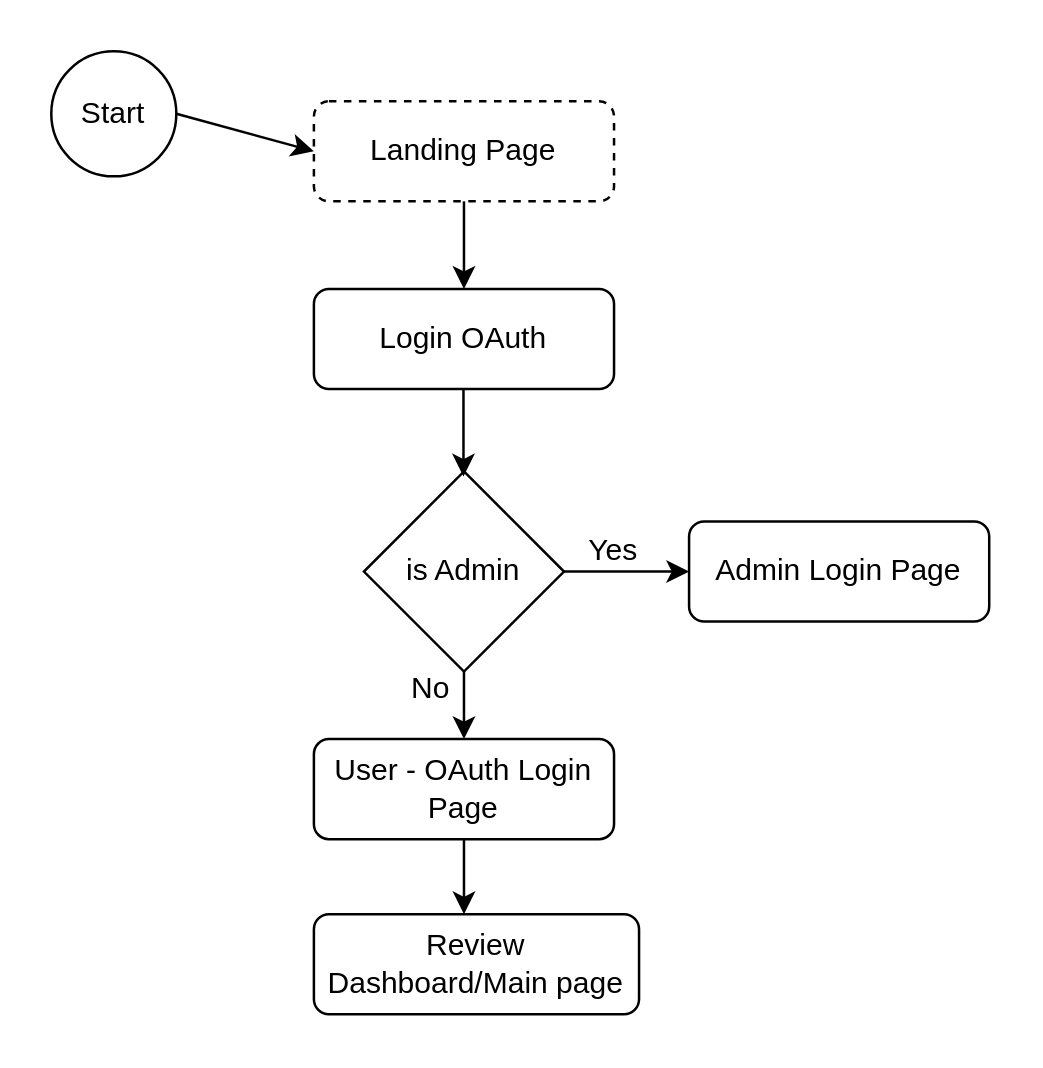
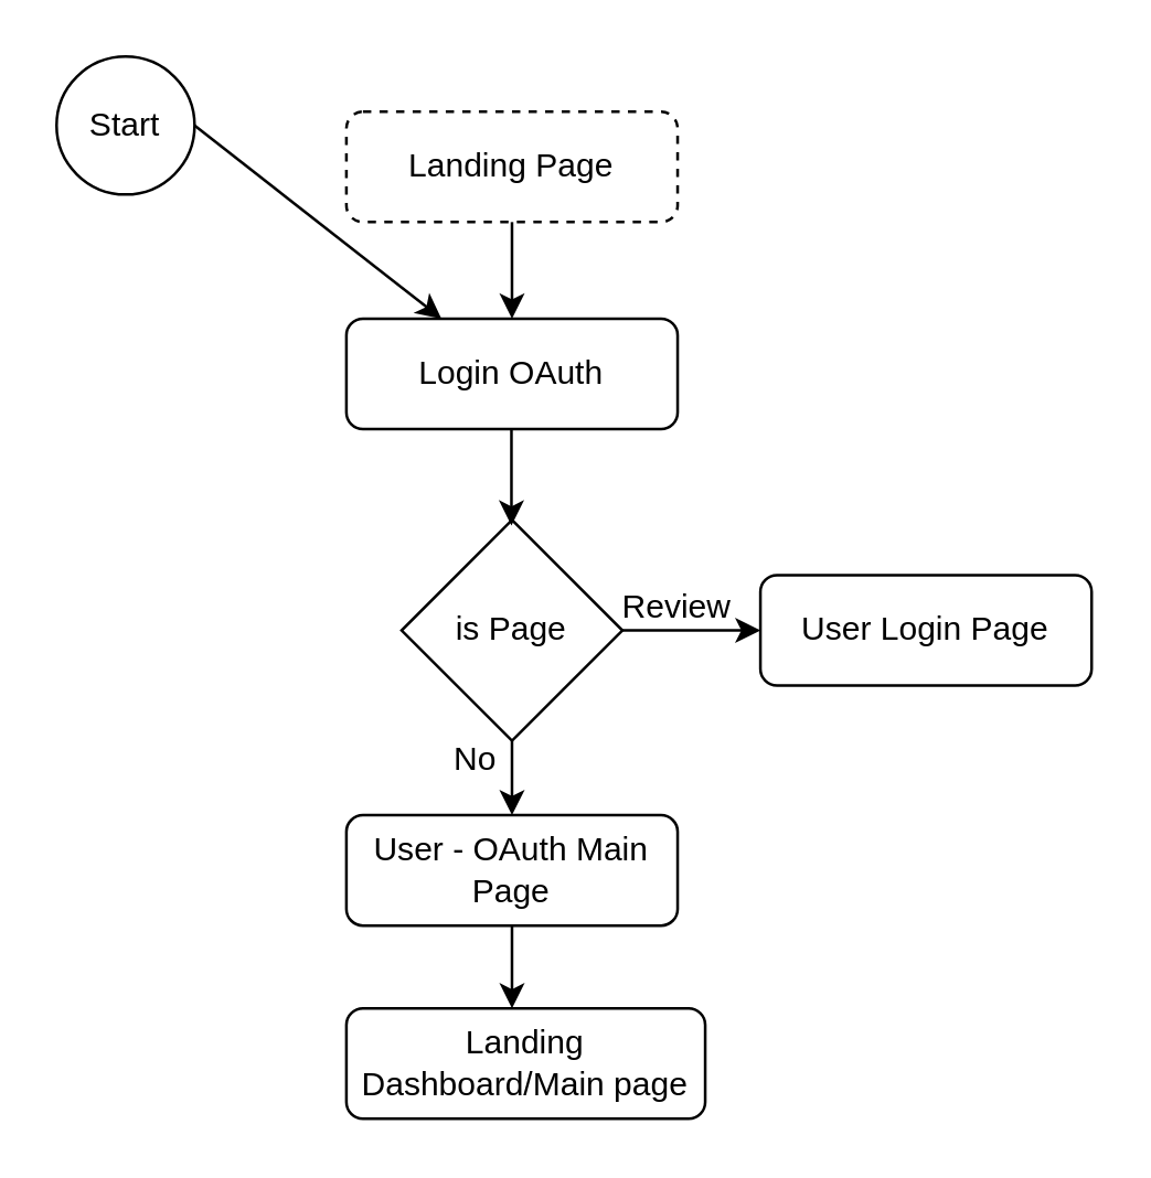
- <mxCell id="4" value="" style="endArrow=classic;html=1;rounded=0;entryX=0;entryY=0.5;entryDx=0;entryDy=0;exitX=1;exitY=0.5;exitDx=0;exitDy=0;" edge="1" parent="1" source="2" target="3"><mxGeometry width="50" height="50" relative="1" as="geometry"><mxPoint x="35" y="65" as="sourcePoint" /><mxPoint x="85" y="15" as="targetPoint" /></mxGeometry></mxCell>
+ <mxCell id="4" value="" style="endArrow=classic;html=1;rounded=0;exitX=1;exitY=0.5;exitDx=0;exitDy=0;" edge="1" parent="1" source="2" target="6"><mxGeometry width="50" height="50" relative="1" as="geometry"><mxPoint x="35" y="65" as="sourcePoint" /><mxPoint x="85" y="15" as="targetPoint" /></mxGeometry></mxCell>
- <mxCell id="12" value="Yes" style="text;html=1;align=center;verticalAlign=middle;whiteSpace=wrap;rounded=0;" vertex="1" parent="1"><mxGeometry x="215" y="205" width="60" height="30" as="geometry" /></mxCell>
+ <mxCell id="12" value="Review" style="text;html=1;align=center;verticalAlign=middle;whiteSpace=wrap;rounded=0;" vertex="1" parent="1"><mxGeometry x="215" y="205" width="60" height="30" as="geometry" /></mxCell>
- <mxCell id="10" value="is Admin" style="rhombus;whiteSpace=wrap;html=1;fillColor=none;" vertex="1" parent="1"><mxGeometry x="145" y="188" width="80" height="80" as="geometry" /></mxCell>
+ <mxCell id="10" value="is Page" style="rhombus;whiteSpace=wrap;html=1;fillColor=none;" vertex="1" parent="1"><mxGeometry x="145" y="188" width="80" height="80" as="geometry" /></mxCell>
- <mxCell id="11" value="Admin Login Page" style="rounded=1;whiteSpace=wrap;html=1;fillColor=none;" vertex="1" parent="1"><mxGeometry x="275" y="208" width="120" height="40" as="geometry" /></mxCell>
+ <mxCell id="11" value="User Login Page" style="rounded=1;whiteSpace=wrap;html=1;fillColor=none;" vertex="1" parent="1"><mxGeometry x="275" y="208" width="120" height="40" as="geometry" /></mxCell>
- <mxCell id="14" value="User - OAuth Login Page" style="rounded=1;whiteSpace=wrap;html=1;fillColor=none;" vertex="1" parent="1"><mxGeometry x="125" y="295" width="120" height="40" as="geometry" /></mxCell>
+ <mxCell id="14" value="User - OAuth Main Page" style="rounded=1;whiteSpace=wrap;html=1;fillColor=none;" vertex="1" parent="1"><mxGeometry x="125" y="295" width="120" height="40" as="geometry" /></mxCell>
- <mxCell id="15" value="Review Dashboard/Main page" style="rounded=1;whiteSpace=wrap;html=1;fillColor=none;" vertex="1" parent="1"><mxGeometry x="125" y="365" width="130" height="40" as="geometry" /></mxCell>
+ <mxCell id="15" value="Landing Dashboard/Main page" style="rounded=1;whiteSpace=wrap;html=1;fillColor=none;" vertex="1" parent="1"><mxGeometry x="125" y="365" width="130" height="40" as="geometry" /></mxCell>
